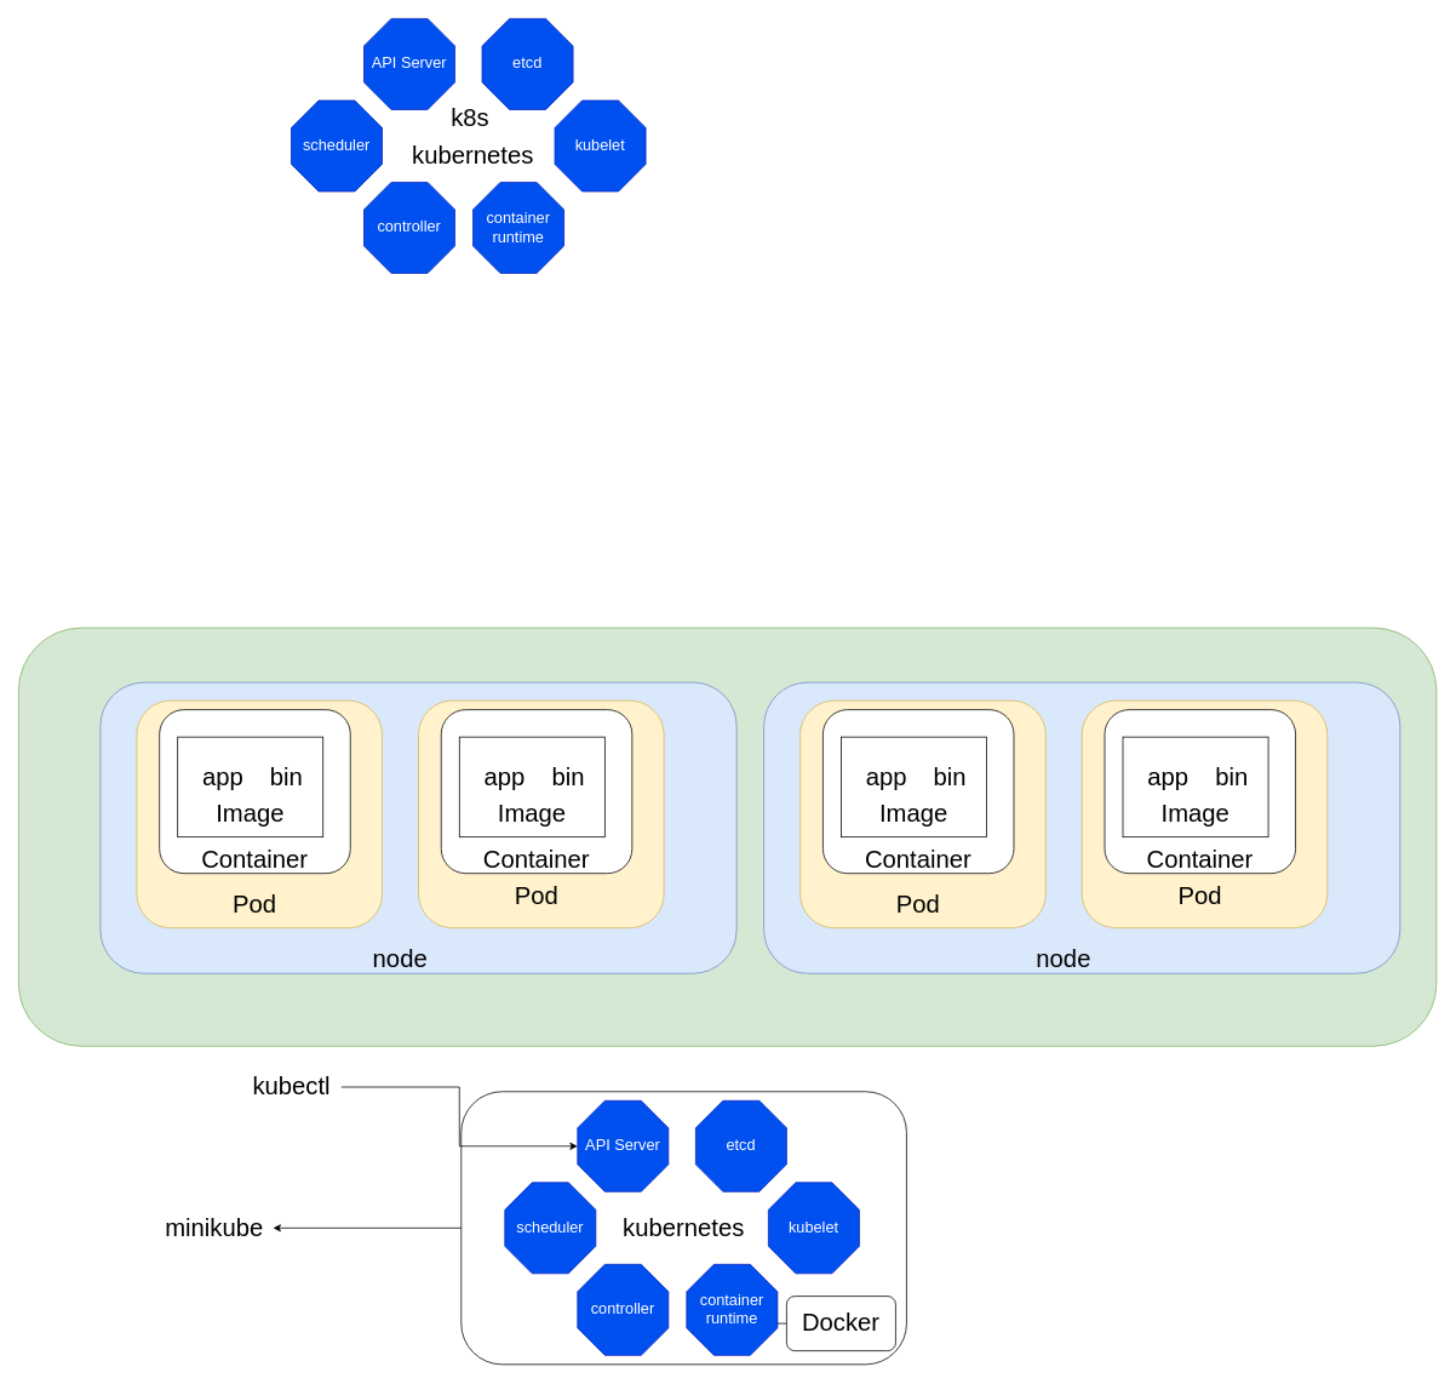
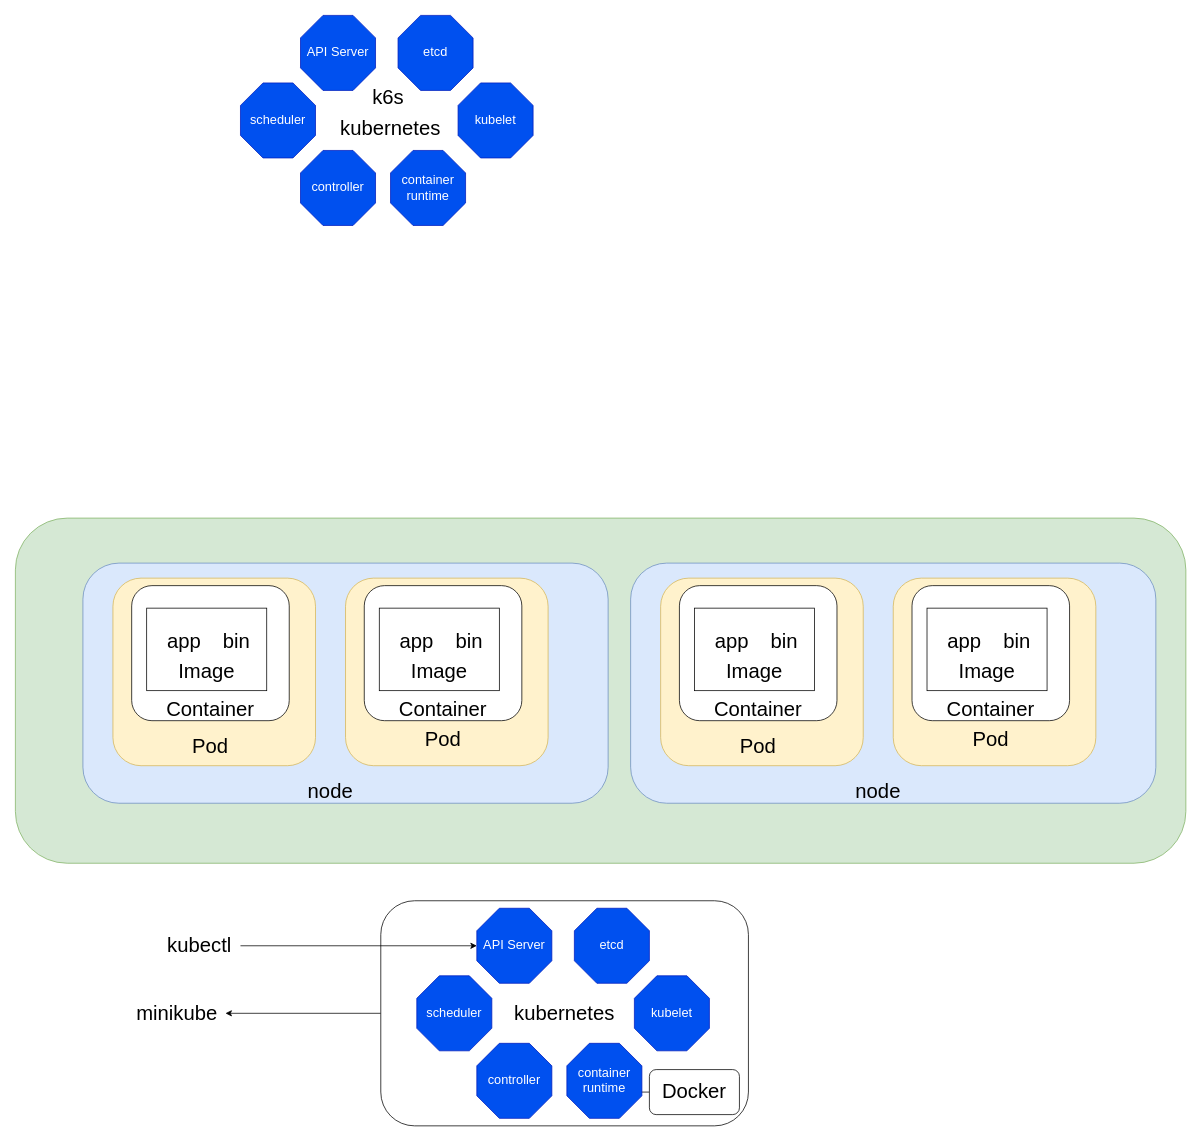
- <mxCell id="12" value="k8s" style="text;html=1;strokeColor=none;fillColor=none;align=center;verticalAlign=middle;whiteSpace=wrap;rounded=0;fontSize=27;" vertex="1" parent="1"><mxGeometry x="484" y="115" width="66" height="30" as="geometry" /></mxCell>
+ <mxCell id="12" value="k6s" style="text;html=1;strokeColor=none;fillColor=none;align=center;verticalAlign=middle;whiteSpace=wrap;rounded=0;fontSize=27;" vertex="1" parent="1"><mxGeometry x="484" y="115" width="66" height="30" as="geometry" /></mxCell>
- <mxCell id="61" value="kubectl" style="text;html=1;align=center;verticalAlign=middle;resizable=0;points=[];autosize=1;strokeColor=none;fillColor=none;fontSize=27;" vertex="1" parent="1"><mxGeometry x="265" y="1170" width="110" height="50" as="geometry" /></mxCell>
+ <mxCell id="61" value="kubectl" style="text;html=1;align=center;verticalAlign=middle;resizable=0;points=[];autosize=1;strokeColor=none;fillColor=none;fontSize=27;" vertex="1" parent="1"><mxGeometry x="210" y="1235" width="110" height="50" as="geometry" /></mxCell>
